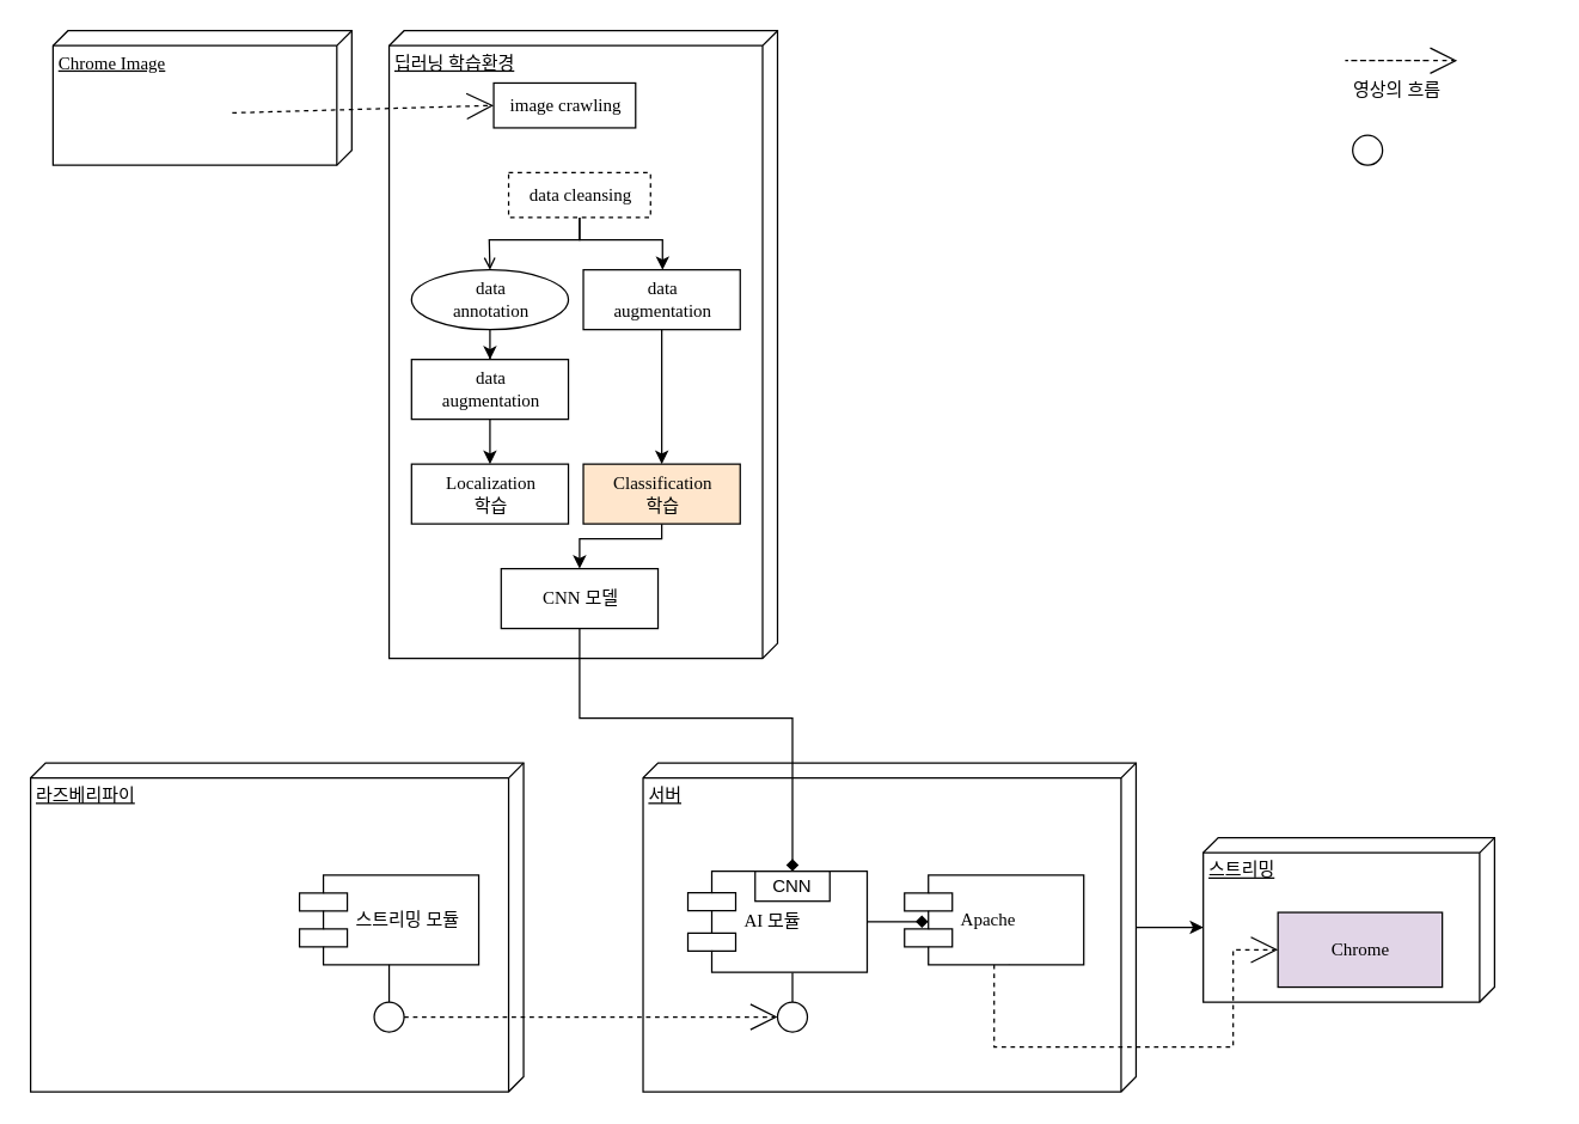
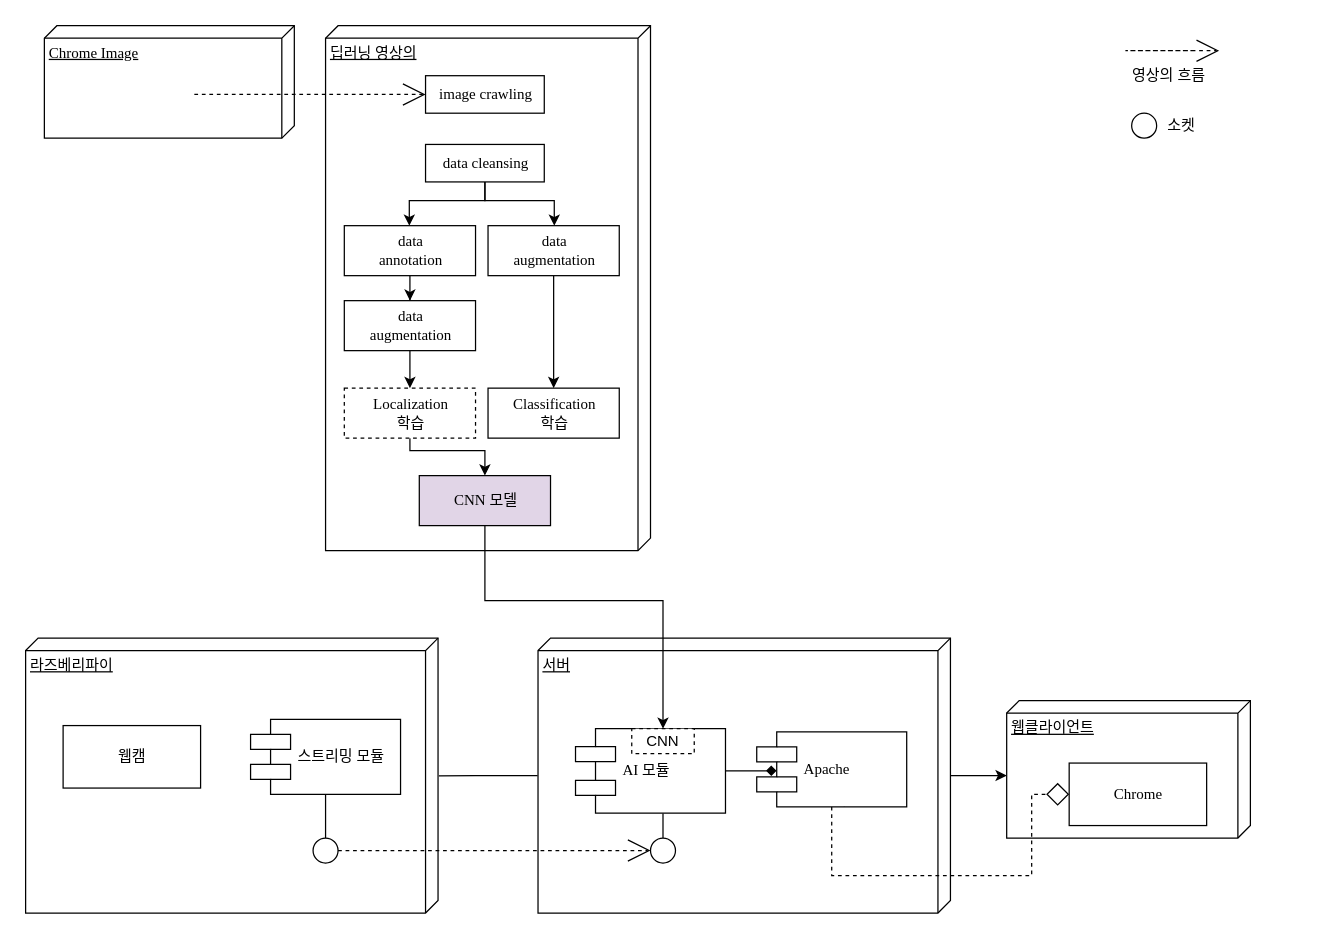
- <mxCell id="2" value="딥러닝 학습환경" style="verticalAlign=top;align=left;spacingTop=8;spacingLeft=2;spacingRight=12;shape=cube;size=10;direction=south;fontStyle=4;html=1;rounded=0;shadow=0;comic=0;labelBackgroundColor=none;strokeWidth=1;fontFamily=Verdana;fontSize=12" parent="1" vertex="1"><mxGeometry x="260" y="20" width="260" height="420" as="geometry" /></mxCell>
+ <mxCell id="2" value="딥러닝 영상의" style="verticalAlign=top;align=left;spacingTop=8;spacingLeft=2;spacingRight=12;shape=cube;size=10;direction=south;fontStyle=4;html=1;rounded=0;shadow=0;comic=0;labelBackgroundColor=none;strokeWidth=1;fontFamily=Verdana;fontSize=12" parent="1" vertex="1"><mxGeometry x="260" y="20" width="260" height="420" as="geometry" /></mxCell>
- <mxCell id="3" value="image crawling" style="html=1;rounded=0;shadow=0;comic=0;labelBackgroundColor=none;strokeWidth=1;fontFamily=Verdana;fontSize=12;align=center;" parent="1" vertex="1"><mxGeometry x="330" y="55" width="95" height="30" as="geometry" /></mxCell>
+ <mxCell id="3" value="image crawling" style="html=1;rounded=0;shadow=0;comic=0;labelBackgroundColor=none;strokeWidth=1;fontFamily=Verdana;fontSize=12;align=center;" parent="1" vertex="1"><mxGeometry x="340" y="60" width="95" height="30" as="geometry" /></mxCell>
+ <mxCell id="40" value="소켓" style="text;html=1;strokeColor=none;fillColor=none;align=center;verticalAlign=middle;whiteSpace=wrap;rounded=0;" parent="1" vertex="1"><mxGeometry x="925" y="90" width="40" height="20" as="geometry" /></mxCell>
- <mxCell id="6" value="data cleansing" style="html=1;rounded=0;shadow=0;comic=0;labelBackgroundColor=none;strokeWidth=1;fontFamily=Verdana;fontSize=12;align=center;dashed=1;" parent="1" vertex="1"><mxGeometry x="340" y="115" width="95" height="30" as="geometry" /></mxCell>
+ <mxCell id="6" value="data cleansing" style="html=1;rounded=0;shadow=0;comic=0;labelBackgroundColor=none;strokeWidth=1;fontFamily=Verdana;fontSize=12;align=center;" parent="1" vertex="1"><mxGeometry x="340" y="115" width="95" height="30" as="geometry" /></mxCell>
- <mxCell id="4" style="edgeStyle=orthogonalEdgeStyle;rounded=0;orthogonalLoop=1;jettySize=auto;html=1;endArrow=open;" parent="1" source="6" target="10" edge="1"><mxGeometry relative="1" as="geometry"><Array as="points"><mxPoint x="387" y="160" /><mxPoint x="327" y="160" /></Array></mxGeometry></mxCell>
+ <mxCell id="4" style="edgeStyle=orthogonalEdgeStyle;rounded=0;orthogonalLoop=1;jettySize=auto;html=1;" parent="1" source="6" target="10" edge="1"><mxGeometry relative="1" as="geometry"><Array as="points"><mxPoint x="387" y="160" /><mxPoint x="327" y="160" /></Array></mxGeometry></mxCell>
- <mxCell id="10" value="data &lt;br&gt;annotation" style="ellipse;html=1;shadow=0;comic=0;labelBackgroundColor=none;strokeWidth=1;fontFamily=Verdana;fontSize=12;align=center;" parent="1" vertex="1"><mxGeometry x="275" y="180" width="105" height="40" as="geometry" /></mxCell>
+ <mxCell id="10" value="data &lt;br&gt;annotation" style="html=1;rounded=0;shadow=0;comic=0;labelBackgroundColor=none;strokeWidth=1;fontFamily=Verdana;fontSize=12;align=center;" parent="1" vertex="1"><mxGeometry x="275" y="180" width="105" height="40" as="geometry" /></mxCell>
- <mxCell id="16" value="Localization&lt;br&gt;학습" style="html=1;rounded=0;shadow=0;comic=0;labelBackgroundColor=none;strokeWidth=1;fontFamily=Verdana;fontSize=12;align=center;" parent="1" vertex="1"><mxGeometry x="275" y="310" width="105" height="40" as="geometry" /></mxCell>
+ <mxCell id="16" value="Localization&lt;br&gt;학습" style="html=1;rounded=0;shadow=0;comic=0;labelBackgroundColor=none;strokeWidth=1;fontFamily=Verdana;fontSize=12;align=center;dashed=1;" parent="1" vertex="1"><mxGeometry x="275" y="310" width="105" height="40" as="geometry" /></mxCell>
- <mxCell id="18" value="Classification&lt;br&gt;학습" style="html=1;rounded=0;shadow=0;comic=0;labelBackgroundColor=none;strokeWidth=1;fontFamily=Verdana;fontSize=12;align=center;fillColor=#ffe6cc;" parent="1" vertex="1"><mxGeometry x="390" y="310" width="105" height="40" as="geometry" /></mxCell>
+ <mxCell id="18" value="Classification&lt;br&gt;학습" style="html=1;rounded=0;shadow=0;comic=0;labelBackgroundColor=none;strokeWidth=1;fontFamily=Verdana;fontSize=12;align=center;" parent="1" vertex="1"><mxGeometry x="390" y="310" width="105" height="40" as="geometry" /></mxCell>
+ <mxCell id="15" style="edgeStyle=orthogonalEdgeStyle;rounded=0;orthogonalLoop=1;jettySize=auto;html=1;entryX=0.5;entryY=0;entryDx=0;entryDy=0;" parent="1" source="16" target="19" edge="1"><mxGeometry relative="1" as="geometry"><Array as="points"><mxPoint x="327" y="360" /><mxPoint x="387" y="360" /></Array></mxGeometry></mxCell>
- <mxCell id="17" style="edgeStyle=orthogonalEdgeStyle;rounded=0;orthogonalLoop=1;jettySize=auto;html=1;entryX=0.5;entryY=0;entryDx=0;entryDy=0;" parent="1" source="18" target="19" edge="1"><mxGeometry relative="1" as="geometry"><Array as="points"><mxPoint x="443" y="360" /><mxPoint x="387" y="360" /></Array></mxGeometry></mxCell>
- <mxCell id="19" value="CNN 모델" style="html=1;rounded=0;shadow=0;comic=0;labelBackgroundColor=none;strokeWidth=1;fontFamily=Verdana;fontSize=12;align=center;" parent="1" vertex="1"><mxGeometry x="335" y="380" width="105" height="40" as="geometry" /></mxCell>
+ <mxCell id="19" value="CNN 모델" style="html=1;rounded=0;shadow=0;comic=0;labelBackgroundColor=none;strokeWidth=1;fontFamily=Verdana;fontSize=12;align=center;fillColor=#e1d5e7;" parent="1" vertex="1"><mxGeometry x="335" y="380" width="105" height="40" as="geometry" /></mxCell>
- <mxCell id="36" style="edgeStyle=orthogonalEdgeStyle;rounded=0;orthogonalLoop=1;jettySize=auto;html=1;entryX=0.5;entryY=0;entryDx=0;entryDy=0;endArrow=diamond;" parent="1" source="19" target="35" edge="1"><mxGeometry relative="1" as="geometry"><Array as="points"><mxPoint x="388" y="480" /><mxPoint x="530" y="480" /></Array></mxGeometry></mxCell>
+ <mxCell id="36" style="edgeStyle=orthogonalEdgeStyle;rounded=0;orthogonalLoop=1;jettySize=auto;html=1;entryX=0.5;entryY=0;entryDx=0;entryDy=0;" parent="1" source="19" target="35" edge="1"><mxGeometry relative="1" as="geometry"><Array as="points"><mxPoint x="388" y="480" /><mxPoint x="530" y="480" /></Array></mxGeometry></mxCell>
- <mxCell id="23" value="스트리밍" style="verticalAlign=top;align=left;spacingTop=8;spacingLeft=2;spacingRight=12;shape=cube;size=10;direction=south;fontStyle=4;html=1;rounded=0;shadow=0;comic=0;labelBackgroundColor=none;strokeWidth=1;fontFamily=Verdana;fontSize=12" parent="1" vertex="1"><mxGeometry x="805" y="560" width="195" height="110" as="geometry" /></mxCell>
+ <mxCell id="23" value="웹클라이언트" style="verticalAlign=top;align=left;spacingTop=8;spacingLeft=2;spacingRight=12;shape=cube;size=10;direction=south;fontStyle=4;html=1;rounded=0;shadow=0;comic=0;labelBackgroundColor=none;strokeWidth=1;fontFamily=Verdana;fontSize=12" parent="1" vertex="1"><mxGeometry x="805" y="560" width="195" height="110" as="geometry" /></mxCell>
- <mxCell id="35" value="CNN" style="rounded=0;whiteSpace=wrap;html=1;" parent="1" vertex="1"><mxGeometry x="505" y="582.5" width="50" height="20" as="geometry" /></mxCell>
+ <mxCell id="35" value="CNN" style="rounded=0;whiteSpace=wrap;html=1;dashed=1;" parent="1" vertex="1"><mxGeometry x="505" y="582.5" width="50" height="20" as="geometry" /></mxCell>
+ <mxCell id="24" value="웹캠" style="html=1;rounded=0;shadow=0;comic=0;labelBackgroundColor=none;strokeWidth=1;fontFamily=Verdana;fontSize=12;align=center;" parent="1" vertex="1"><mxGeometry x="50" y="580" width="110" height="50" as="geometry" /></mxCell>
- <mxCell id="25" value="스트리밍 모듈" style="shape=component;align=left;spacingLeft=36;rounded=0;shadow=0;comic=0;labelBackgroundColor=none;strokeWidth=1;fontFamily=Verdana;fontSize=12;html=1;" parent="1" vertex="1"><mxGeometry x="200" y="585" width="120" height="60" as="geometry" /></mxCell>
+ <mxCell id="25" value="스트리밍 모듈" style="shape=component;align=left;spacingLeft=36;rounded=0;shadow=0;comic=0;labelBackgroundColor=none;strokeWidth=1;fontFamily=Verdana;fontSize=12;html=1;" parent="1" vertex="1"><mxGeometry x="200" y="575" width="120" height="60" as="geometry" /></mxCell>
+ <mxCell id="32" value="" style="endArrow=none;html=1;exitX=0.501;exitY=-0.002;exitDx=0;exitDy=0;exitPerimeter=0;entryX=0.5;entryY=1.001;entryDx=0;entryDy=0;entryPerimeter=0;" parent="1" source="20" target="22" edge="1"><mxGeometry width="50" height="50" relative="1" as="geometry"><mxPoint x="350" y="613" as="sourcePoint" /><mxPoint x="426" y="620" as="targetPoint" /><Array as="points"><mxPoint x="390" y="620" /></Array></mxGeometry></mxCell>
- <mxCell id="33" style="edgeStyle=none;rounded=0;html=1;dashed=1;labelBackgroundColor=none;startArrow=none;startFill=0;startSize=8;endArrow=open;endFill=0;endSize=16;fontFamily=Verdana;fontSize=12;exitX=0.5;exitY=1;exitDx=0;exitDy=0;entryX=0;entryY=0.5;entryDx=0;entryDy=0;" parent="1" source="41" target="29" edge="1"><mxGeometry relative="1" as="geometry"><mxPoint x="685" y="679.66" as="sourcePoint" /><mxPoint x="930" y="680" as="targetPoint" /><Array as="points"><mxPoint x="665" y="700" /><mxPoint x="825" y="700" /><mxPoint x="825" y="635" /></Array></mxGeometry></mxCell>
+ <mxCell id="33" style="edgeStyle=none;rounded=0;html=1;dashed=1;labelBackgroundColor=none;startArrow=none;startFill=0;startSize=8;endArrow=diamond;endFill=0;endSize=16;fontFamily=Verdana;fontSize=12;exitX=0.5;exitY=1;exitDx=0;exitDy=0;entryX=0;entryY=0.5;entryDx=0;entryDy=0;" parent="1" source="41" target="29" edge="1"><mxGeometry relative="1" as="geometry"><mxPoint x="685" y="679.66" as="sourcePoint" /><mxPoint x="930" y="680" as="targetPoint" /><Array as="points"><mxPoint x="665" y="700" /><mxPoint x="825" y="700" /><mxPoint x="825" y="635" /></Array></mxGeometry></mxCell>
- <mxCell id="29" value="Chrome" style="html=1;rounded=0;shadow=0;comic=0;labelBackgroundColor=none;strokeWidth=1;fontFamily=Verdana;fontSize=12;align=center;fillColor=#e1d5e7;" parent="1" vertex="1"><mxGeometry x="855" y="610" width="110" height="50" as="geometry" /></mxCell>
+ <mxCell id="29" value="Chrome" style="html=1;rounded=0;shadow=0;comic=0;labelBackgroundColor=none;strokeWidth=1;fontFamily=Verdana;fontSize=12;align=center;" parent="1" vertex="1"><mxGeometry x="855" y="610" width="110" height="50" as="geometry" /></mxCell>
